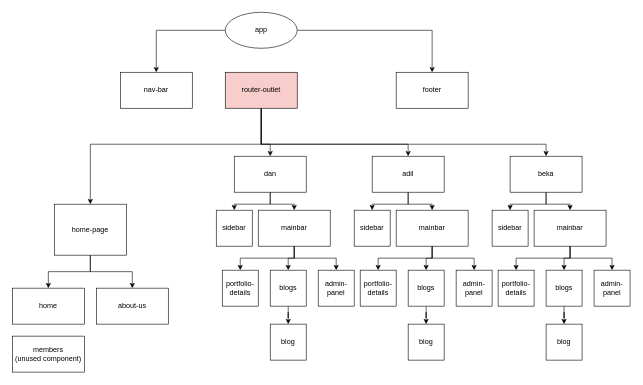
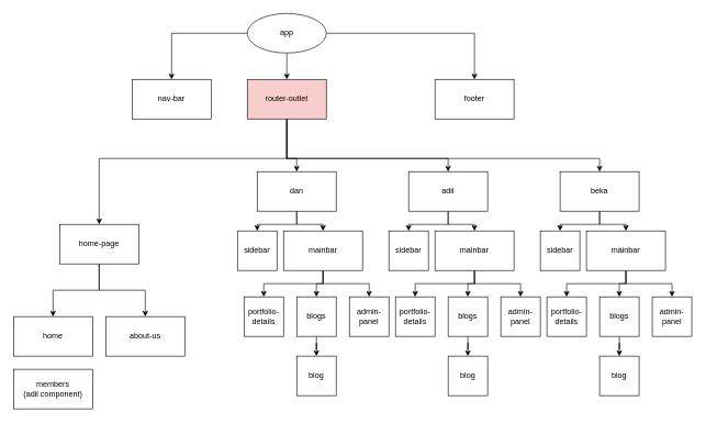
+ <mxCell id="2" style="edgeStyle=orthogonalEdgeStyle;rounded=0;orthogonalLoop=1;jettySize=auto;html=1;entryX=0.5;entryY=0;entryDx=0;entryDy=0;" edge="1" parent="1" source="5" target="11"><mxGeometry relative="1" as="geometry" /></mxCell>
- <mxCell id="15" value="home-page" style="rounded=0;whiteSpace=wrap;html=1;" vertex="1" parent="1"><mxGeometry x="90" y="340" width="120" height="85" as="geometry" /></mxCell>
+ <mxCell id="15" value="home-page" style="rounded=0;whiteSpace=wrap;html=1;" vertex="1" parent="1"><mxGeometry x="90" y="340" width="120" height="60" as="geometry" /></mxCell>
- <mxCell id="57" value="members&lt;br&gt;(unused component)" style="rounded=0;whiteSpace=wrap;html=1;" vertex="1" parent="1"><mxGeometry x="20" y="560" width="120" height="60" as="geometry" /></mxCell>
+ <mxCell id="57" value="members&lt;br&gt;(adil component)" style="rounded=0;whiteSpace=wrap;html=1;" vertex="1" parent="1"><mxGeometry x="20" y="560" width="120" height="60" as="geometry" /></mxCell>
